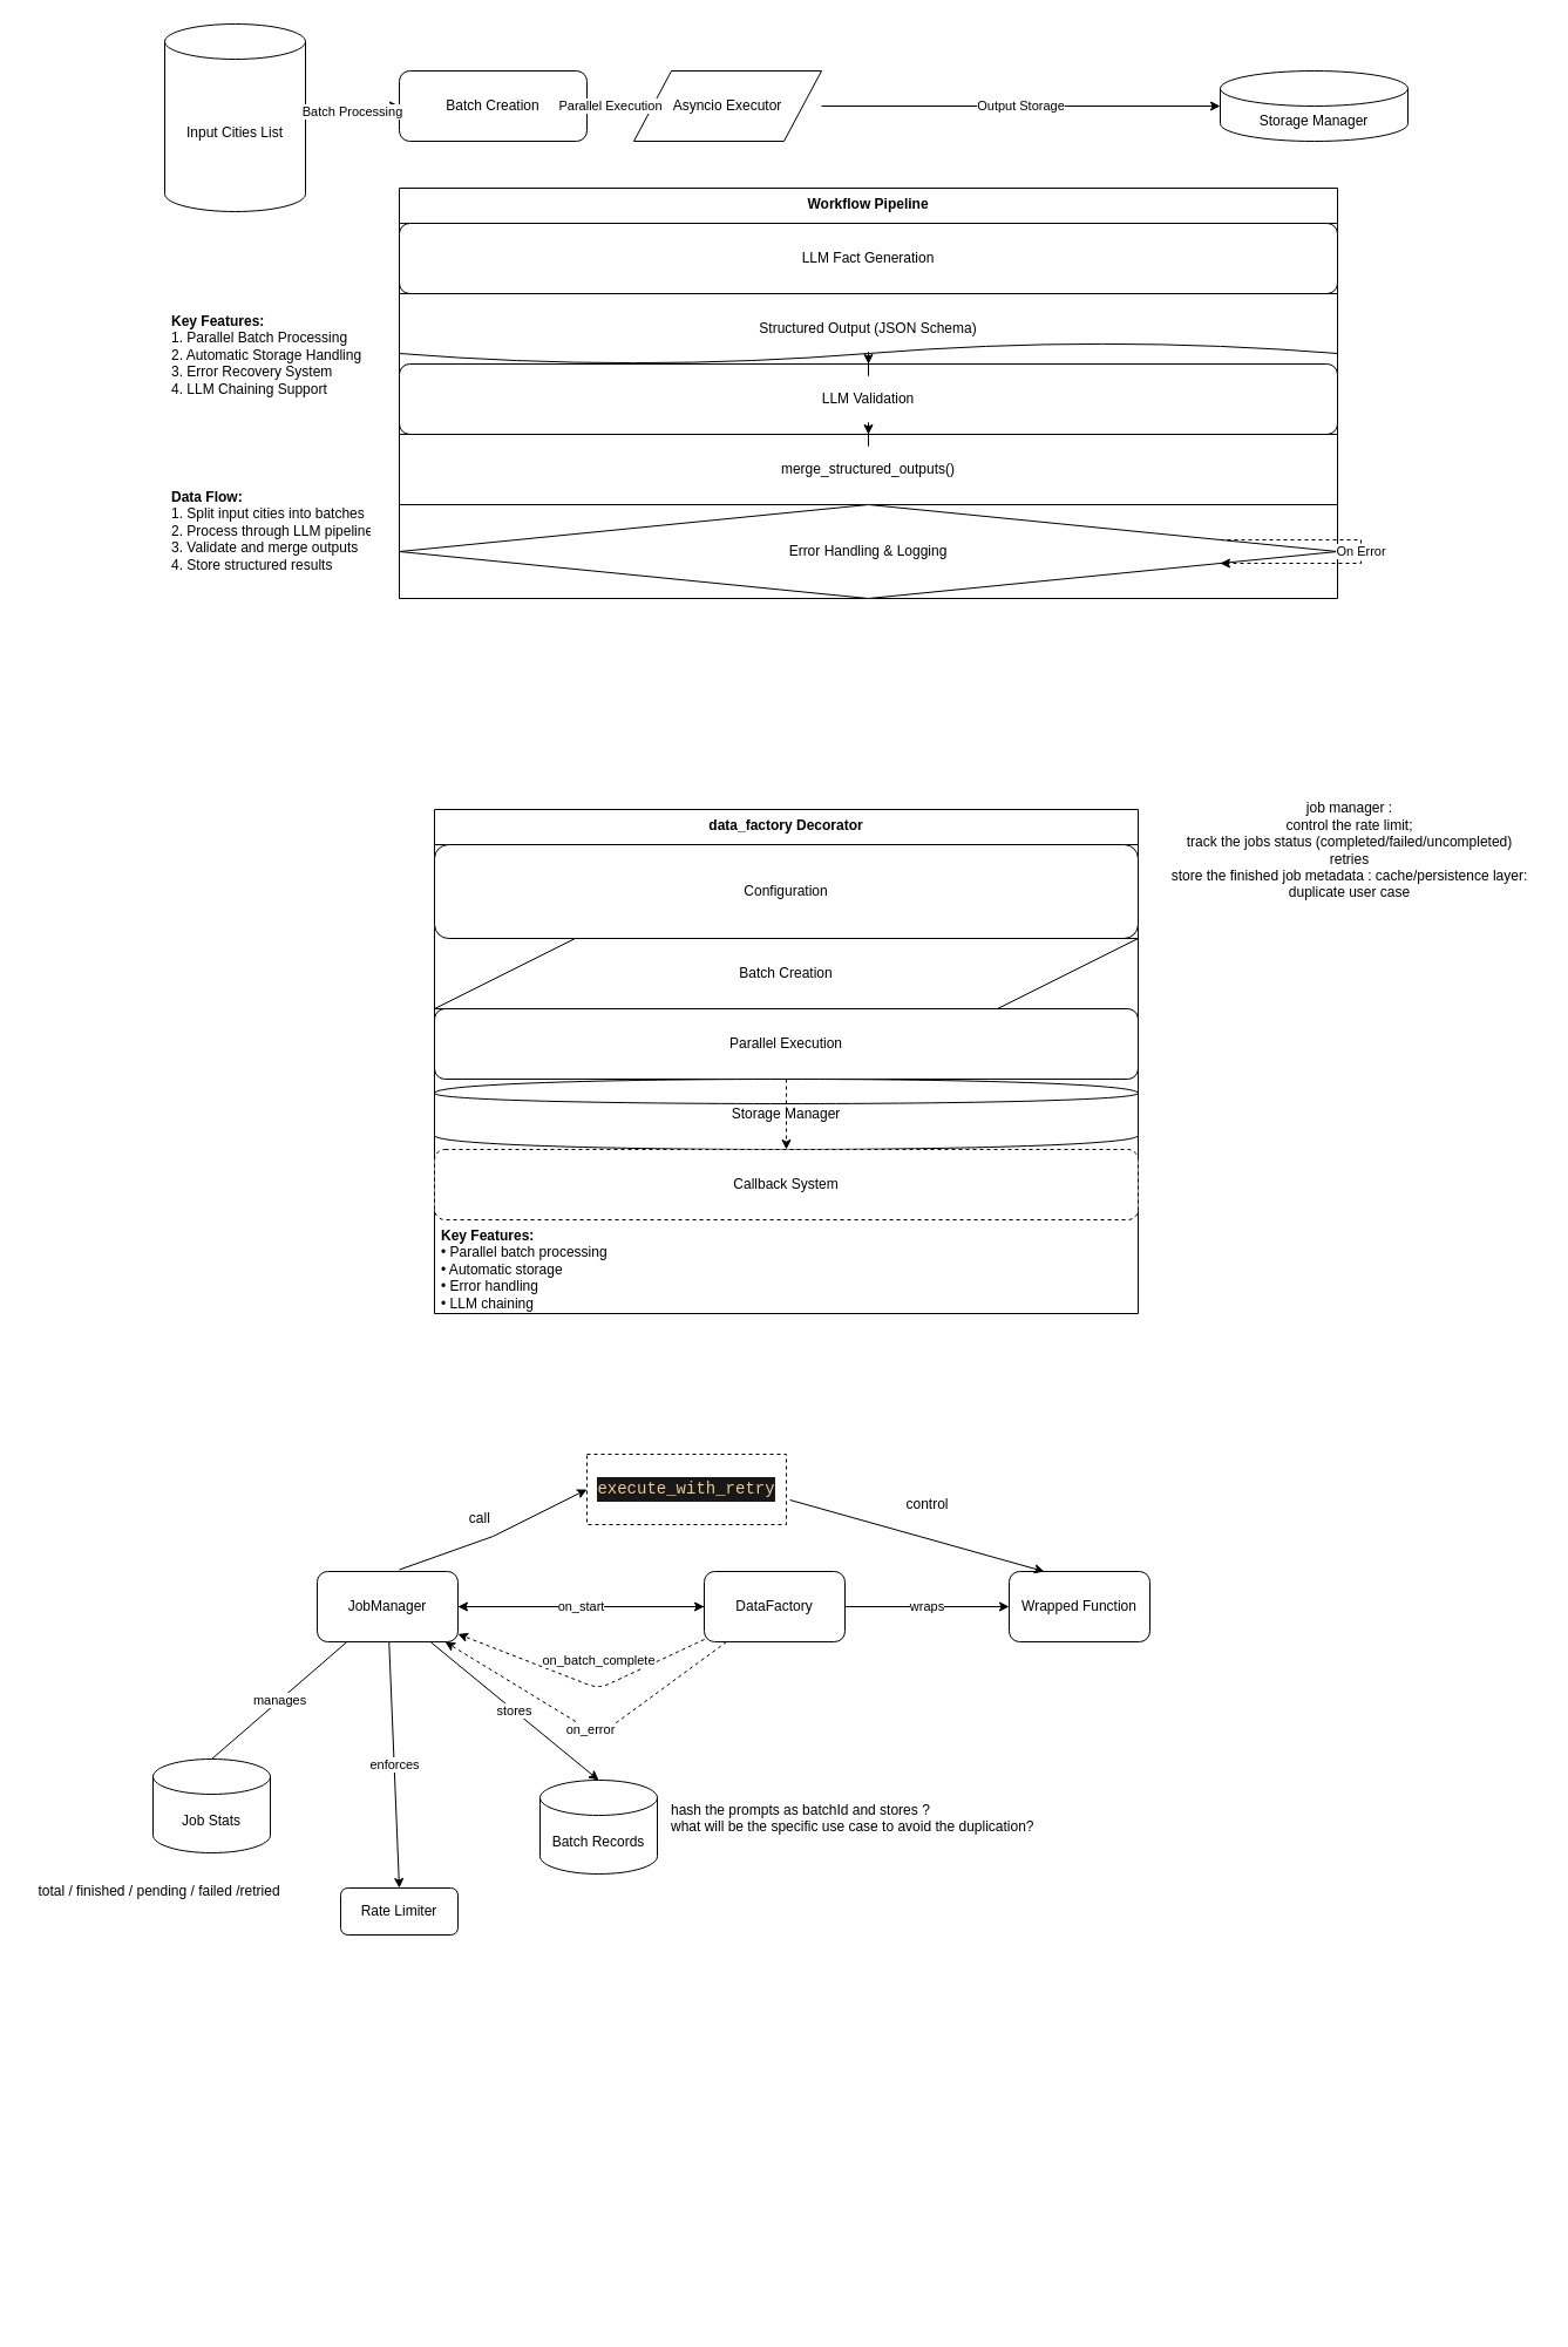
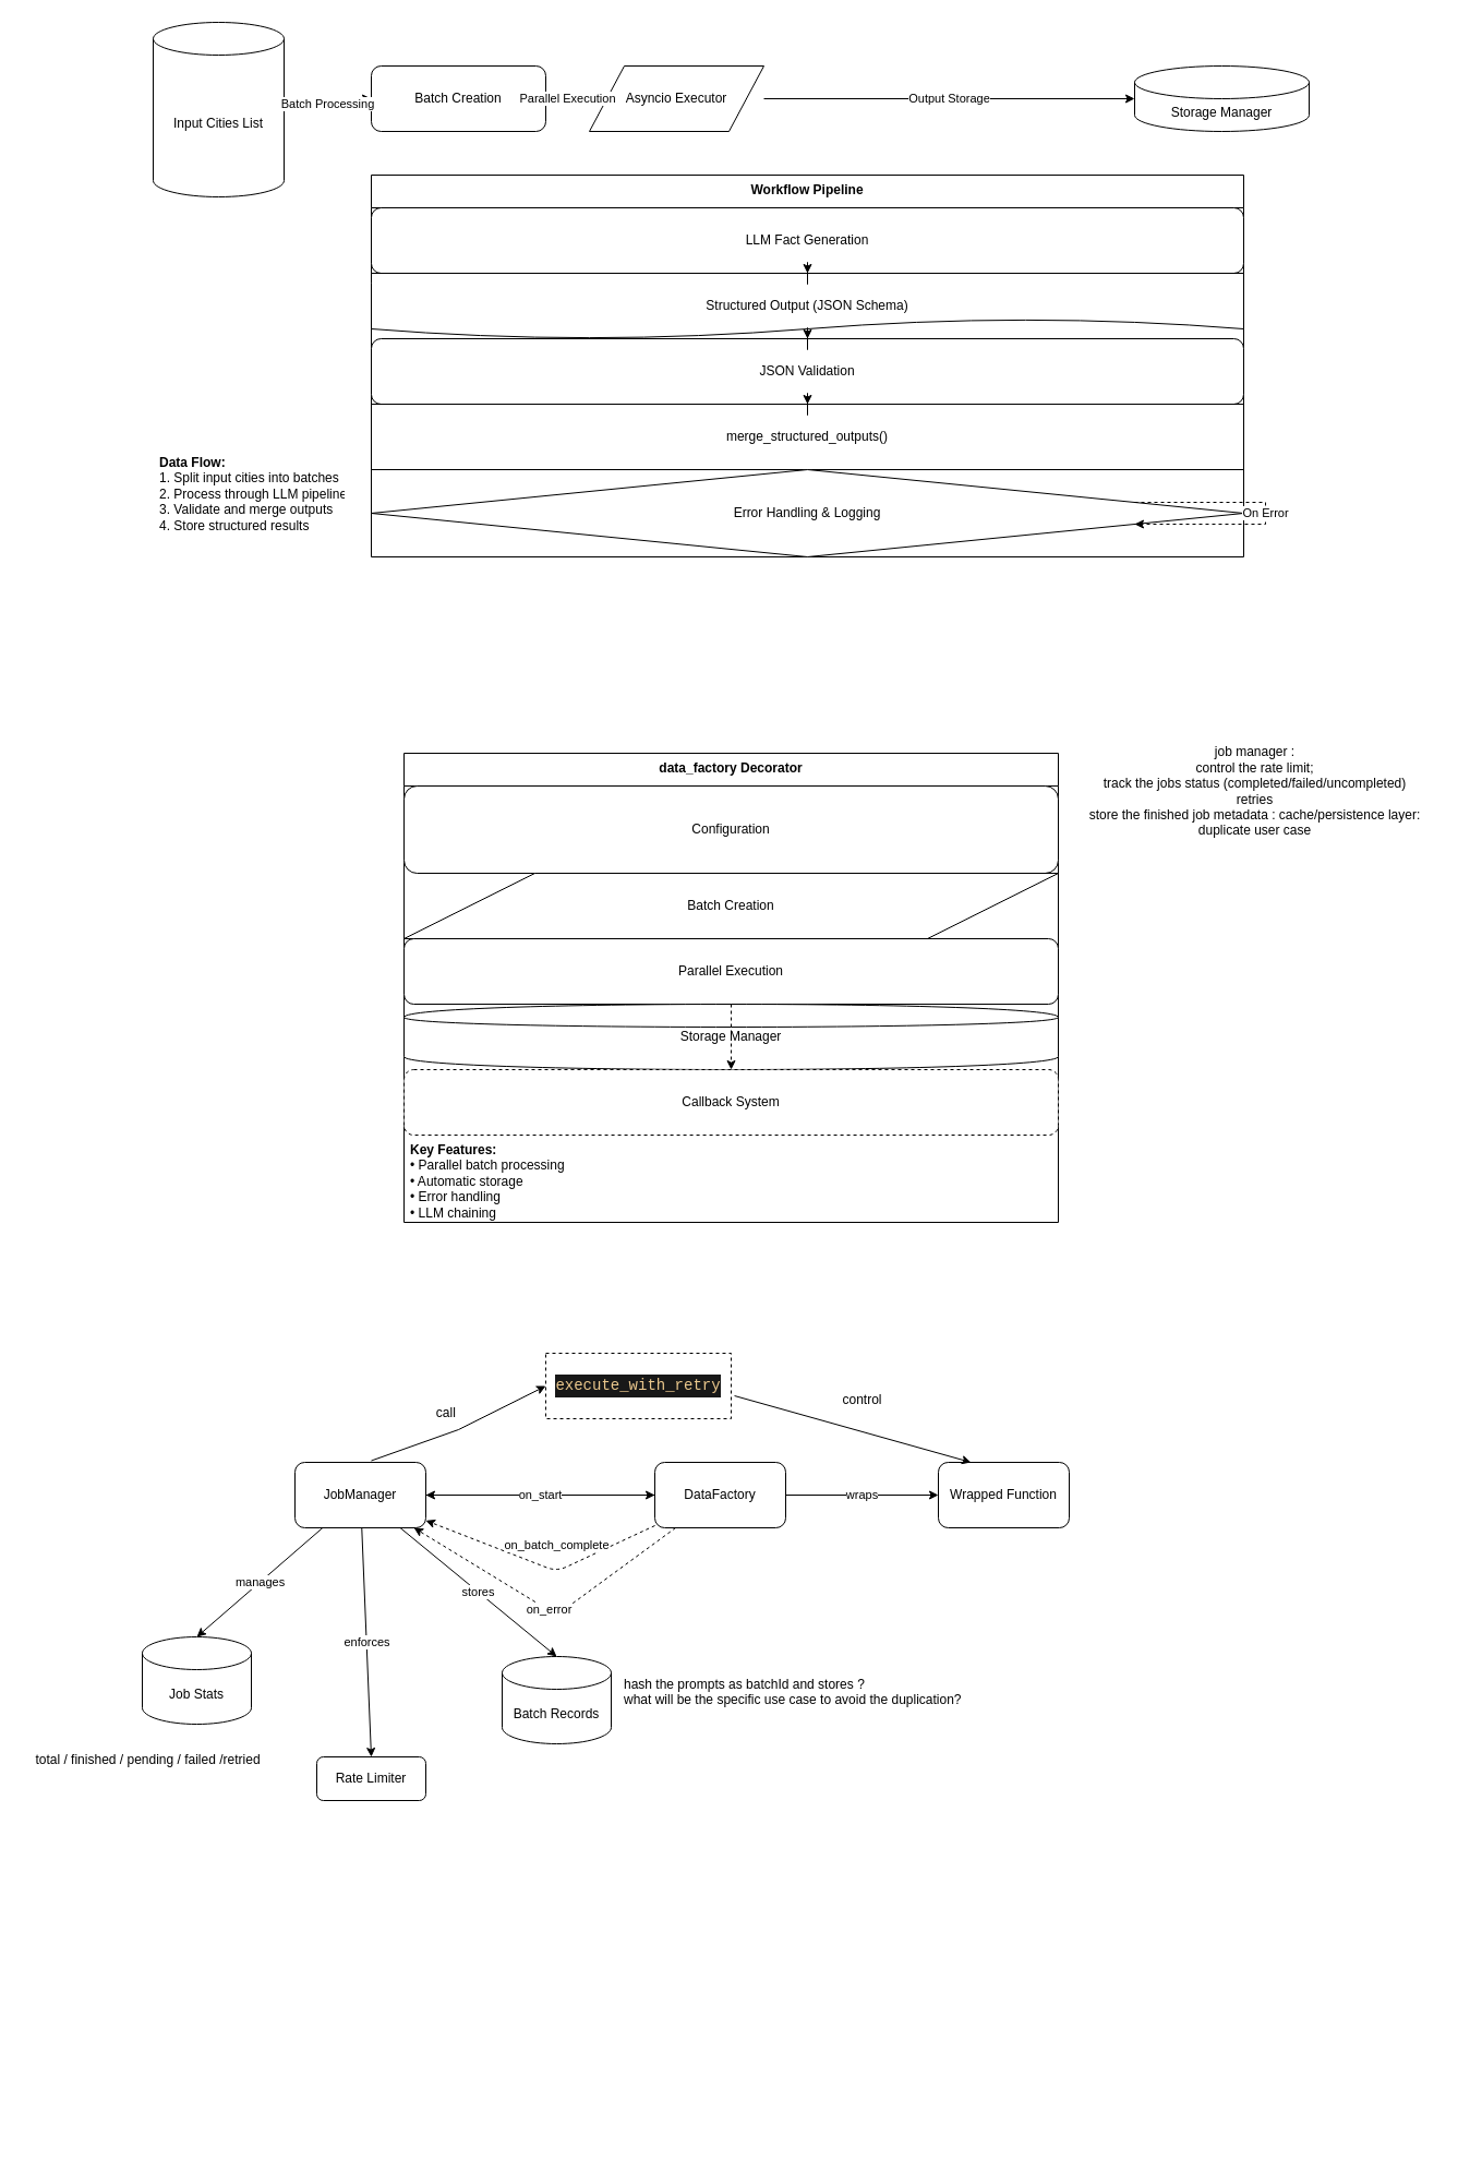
+ <mxCell id="12" value="" style="edgeStyle=orthogonalEdgeStyle;rounded=0;html=1;" parent="6" source="7" target="8" edge="1"><mxGeometry relative="1" as="geometry" /></mxCell>
- <mxCell id="19" value="&lt;b&gt;Key Features:&lt;/b&gt;&lt;br&gt;1. Parallel Batch Processing&lt;br&gt;2. Automatic Storage Handling&lt;br&gt;3. Error Recovery System&lt;br&gt;4. LLM Chaining Support" style="text;html=1;strokeColor=none;fillColor=none;align=left;verticalAlign=top;spacingLeft=4;spacingRight=4;overflow=hidden;rotatable=0;" parent="1" vertex="1"><mxGeometry x="140" y="260" width="180" height="120" as="geometry" /></mxCell>
- <mxCell id="9" value="LLM Validation" style="shape=rectangle;rounded=1;whiteSpace=wrap;html=1;" parent="6" vertex="1"><mxGeometry y="150" width="800" height="60" as="geometry" /></mxCell>
+ <mxCell id="9" value="JSON Validation" style="shape=rectangle;rounded=1;whiteSpace=wrap;html=1;" parent="6" vertex="1"><mxGeometry y="150" width="800" height="60" as="geometry" /></mxCell>
- <mxCell id="44" value="manages" style="endArrow=none;html=1;entryX=0.5;entryY=0;entryDx=0;entryDy=0;" edge="1" parent="1" source="36" target="39"><mxGeometry width="50" height="50" relative="1" as="geometry"><mxPoint x="380" y="1440" as="sourcePoint" /><mxPoint x="280" y="1500" as="targetPoint" /></mxGeometry></mxCell>
+ <mxCell id="44" value="manages" style="endArrow=classic;html=1;entryX=0.5;entryY=0;entryDx=0;entryDy=0;" edge="1" parent="1" source="36" target="39"><mxGeometry width="50" height="50" relative="1" as="geometry"><mxPoint x="380" y="1440" as="sourcePoint" /><mxPoint x="280" y="1500" as="targetPoint" /></mxGeometry></mxCell>
